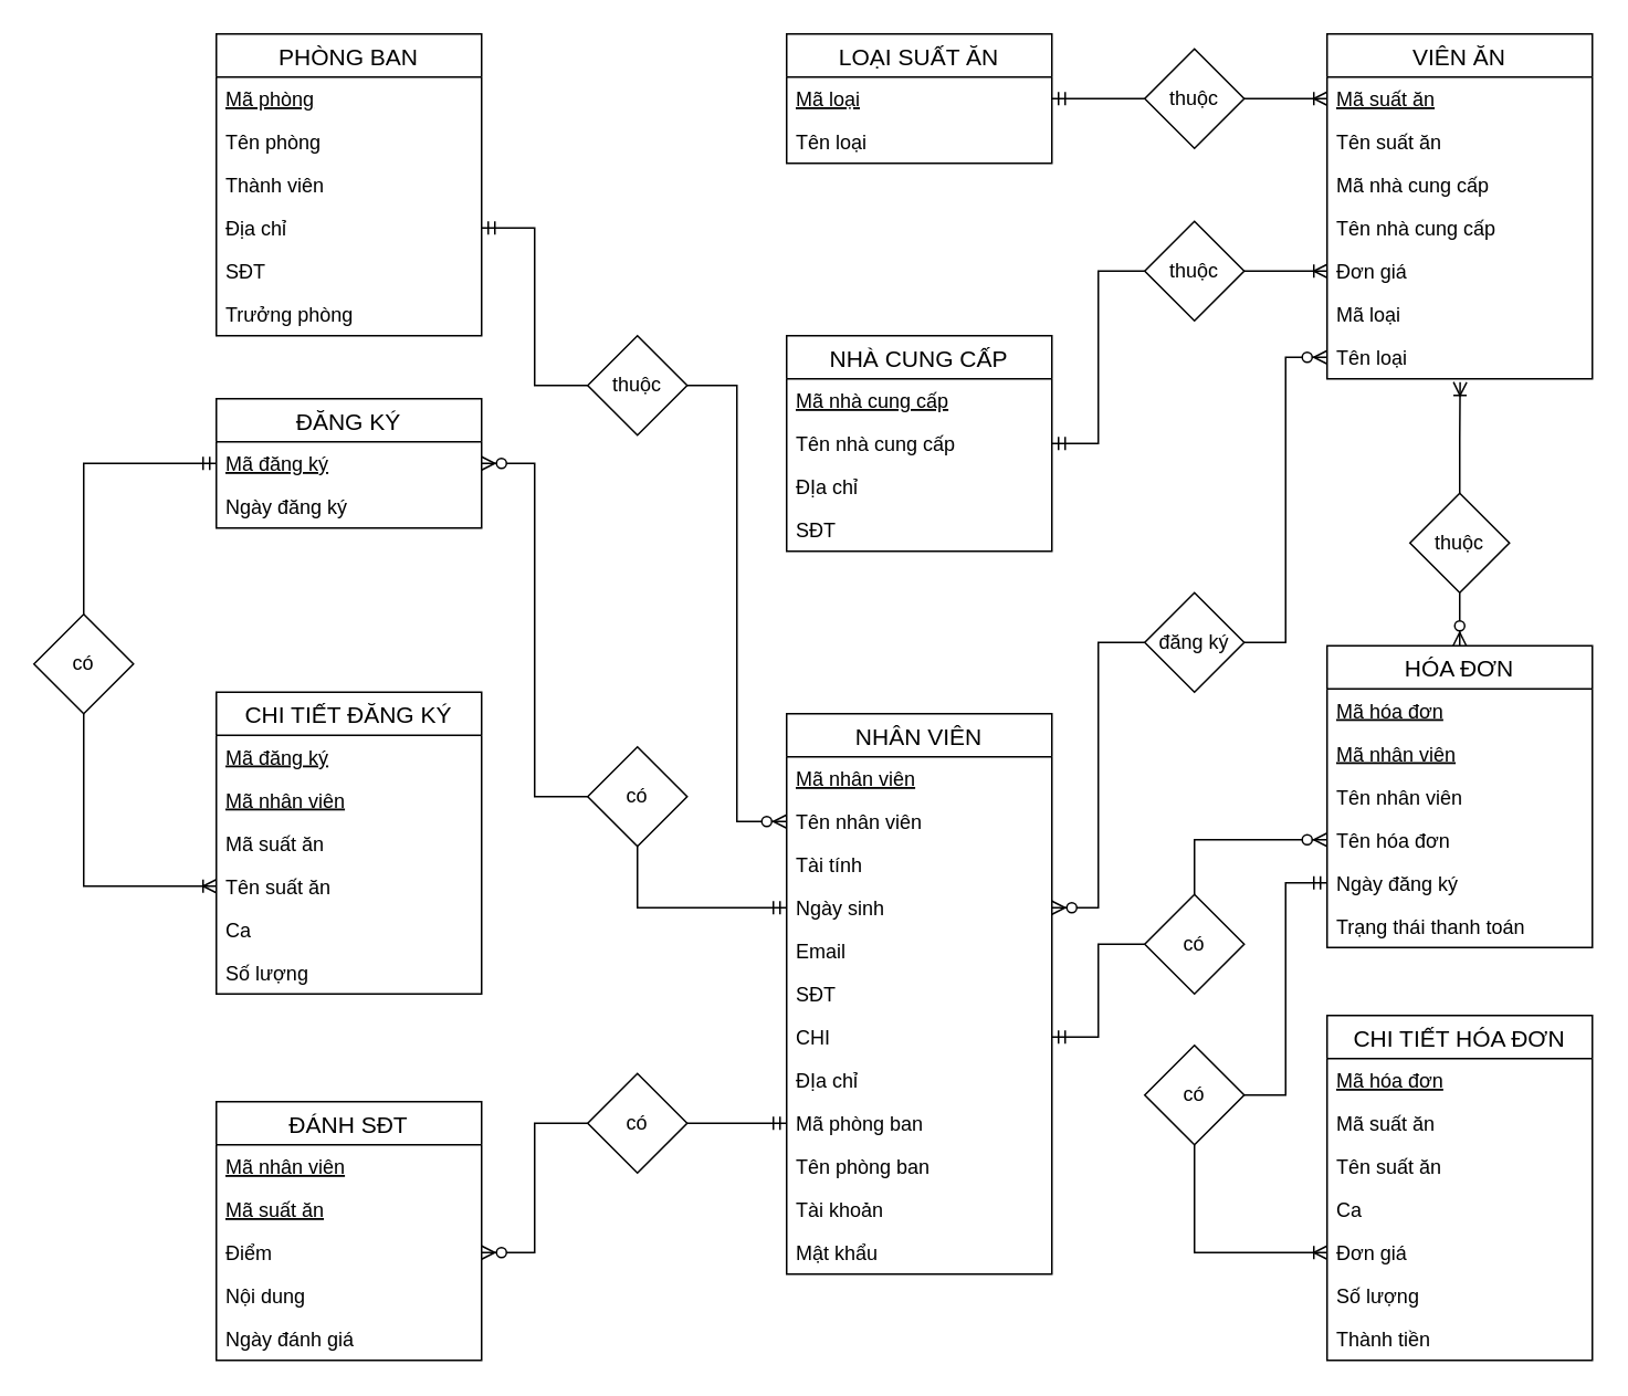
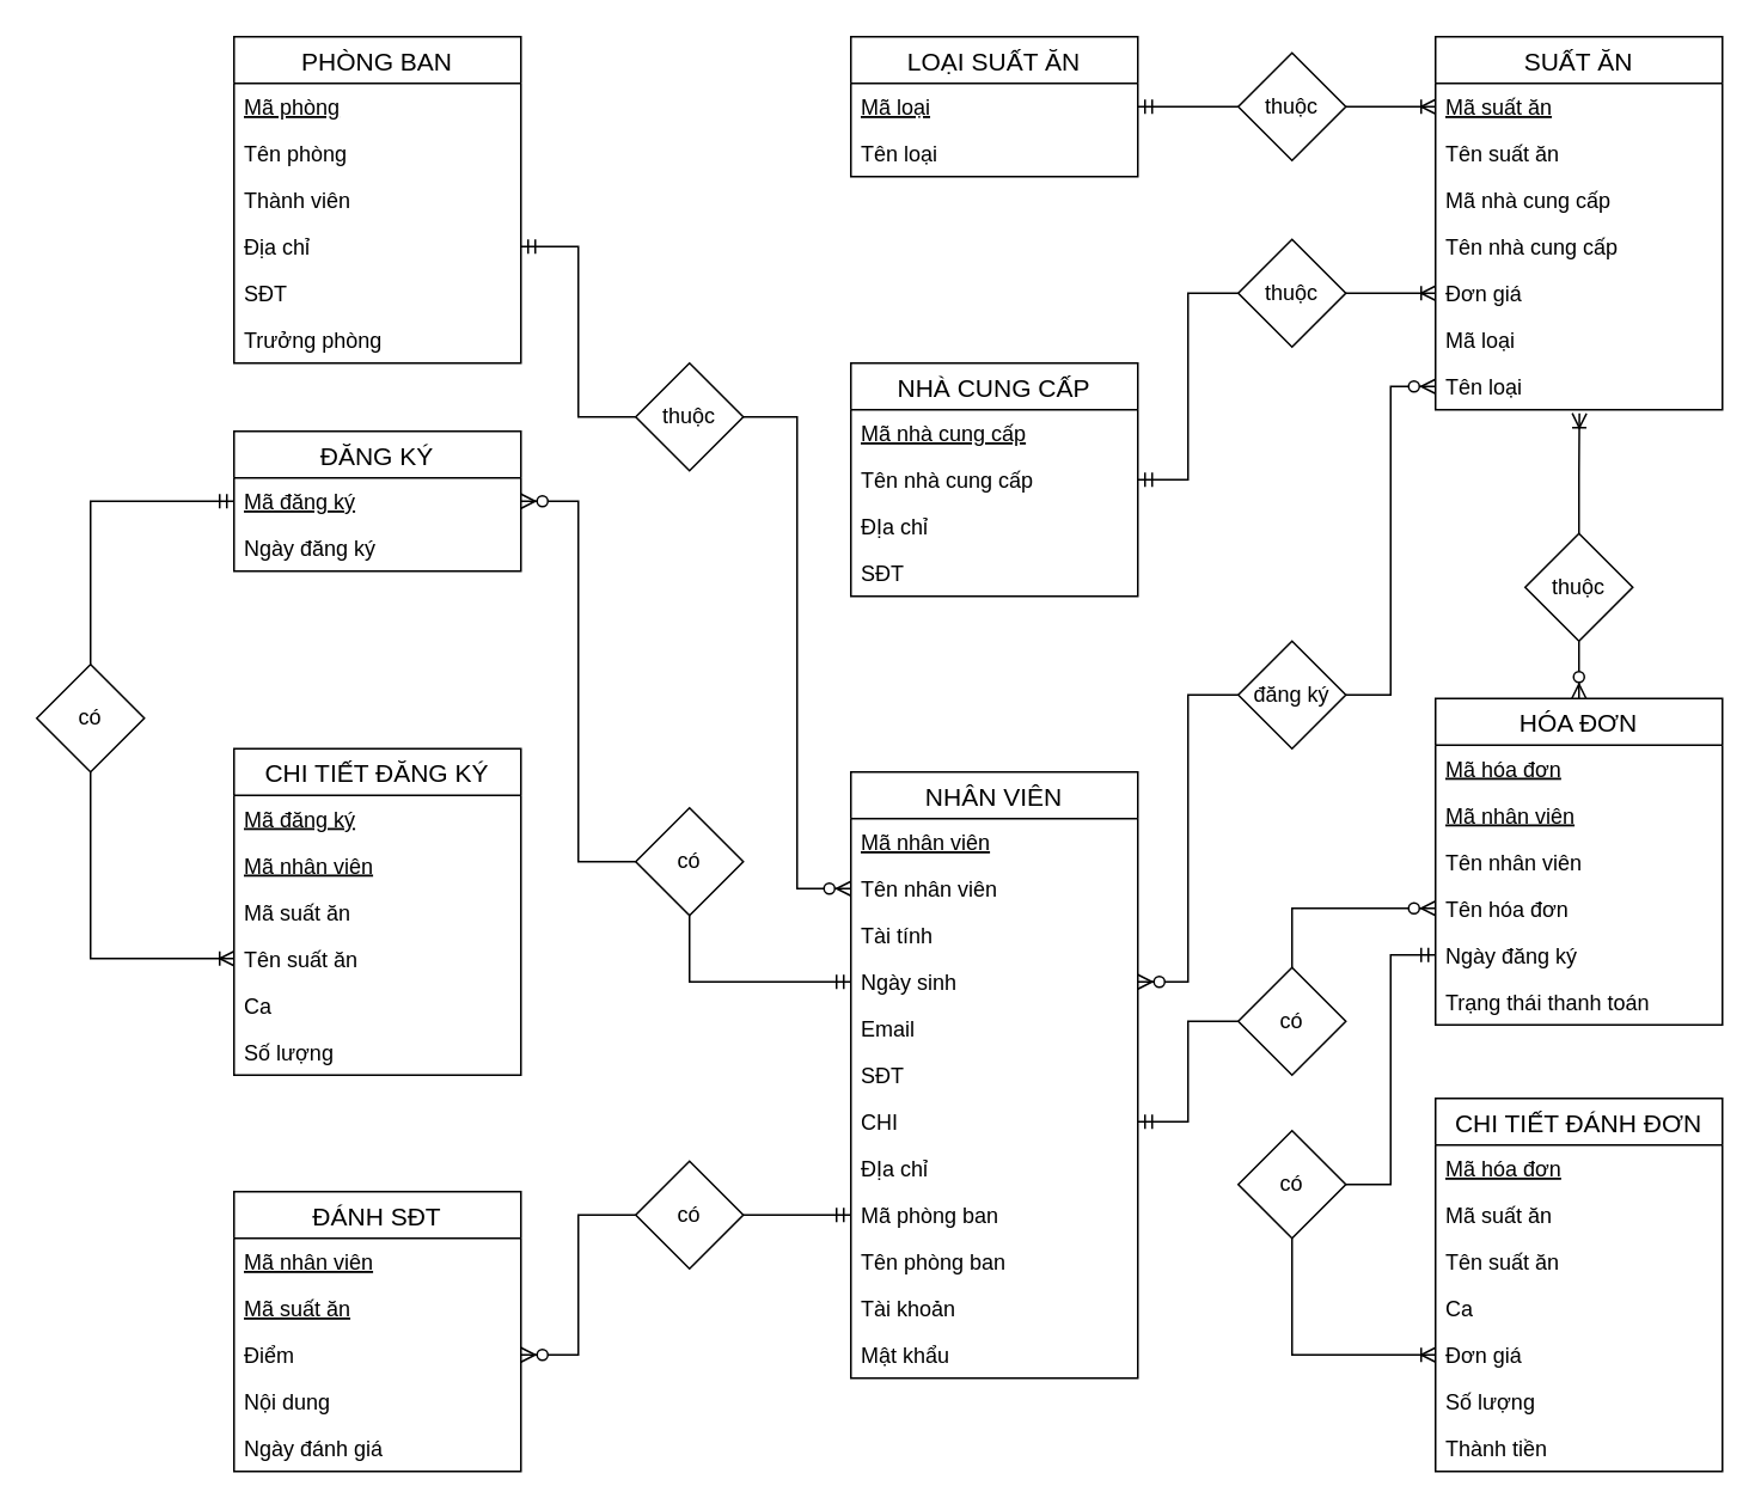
- <mxCell id="24" value="VIÊN ĂN" style="swimlane;fontStyle=0;childLayout=stackLayout;horizontal=1;startSize=26;horizontalStack=0;resizeParent=1;resizeParentMax=0;resizeLast=0;collapsible=1;marginBottom=0;align=center;fontSize=14;labelBackgroundColor=none;" parent="1" vertex="1"><mxGeometry x="800" y="20" width="160" height="208" as="geometry" /></mxCell>
+ <mxCell id="24" value="SUẤT ĂN" style="swimlane;fontStyle=0;childLayout=stackLayout;horizontal=1;startSize=26;horizontalStack=0;resizeParent=1;resizeParentMax=0;resizeLast=0;collapsible=1;marginBottom=0;align=center;fontSize=14;labelBackgroundColor=none;" parent="1" vertex="1"><mxGeometry x="800" y="20" width="160" height="208" as="geometry" /></mxCell>
- <mxCell id="91" value="CHI TIẾT HÓA ĐƠN" style="swimlane;fontStyle=0;childLayout=stackLayout;horizontal=1;startSize=26;horizontalStack=0;resizeParent=1;resizeParentMax=0;resizeLast=0;collapsible=1;marginBottom=0;align=center;fontSize=14;labelBackgroundColor=none;" parent="1" vertex="1"><mxGeometry x="800" y="612" width="160" height="208" as="geometry" /></mxCell>
+ <mxCell id="91" value="CHI TIẾT ĐÁNH ĐƠN" style="swimlane;fontStyle=0;childLayout=stackLayout;horizontal=1;startSize=26;horizontalStack=0;resizeParent=1;resizeParentMax=0;resizeLast=0;collapsible=1;marginBottom=0;align=center;fontSize=14;labelBackgroundColor=none;" parent="1" vertex="1"><mxGeometry x="800" y="612" width="160" height="208" as="geometry" /></mxCell>
